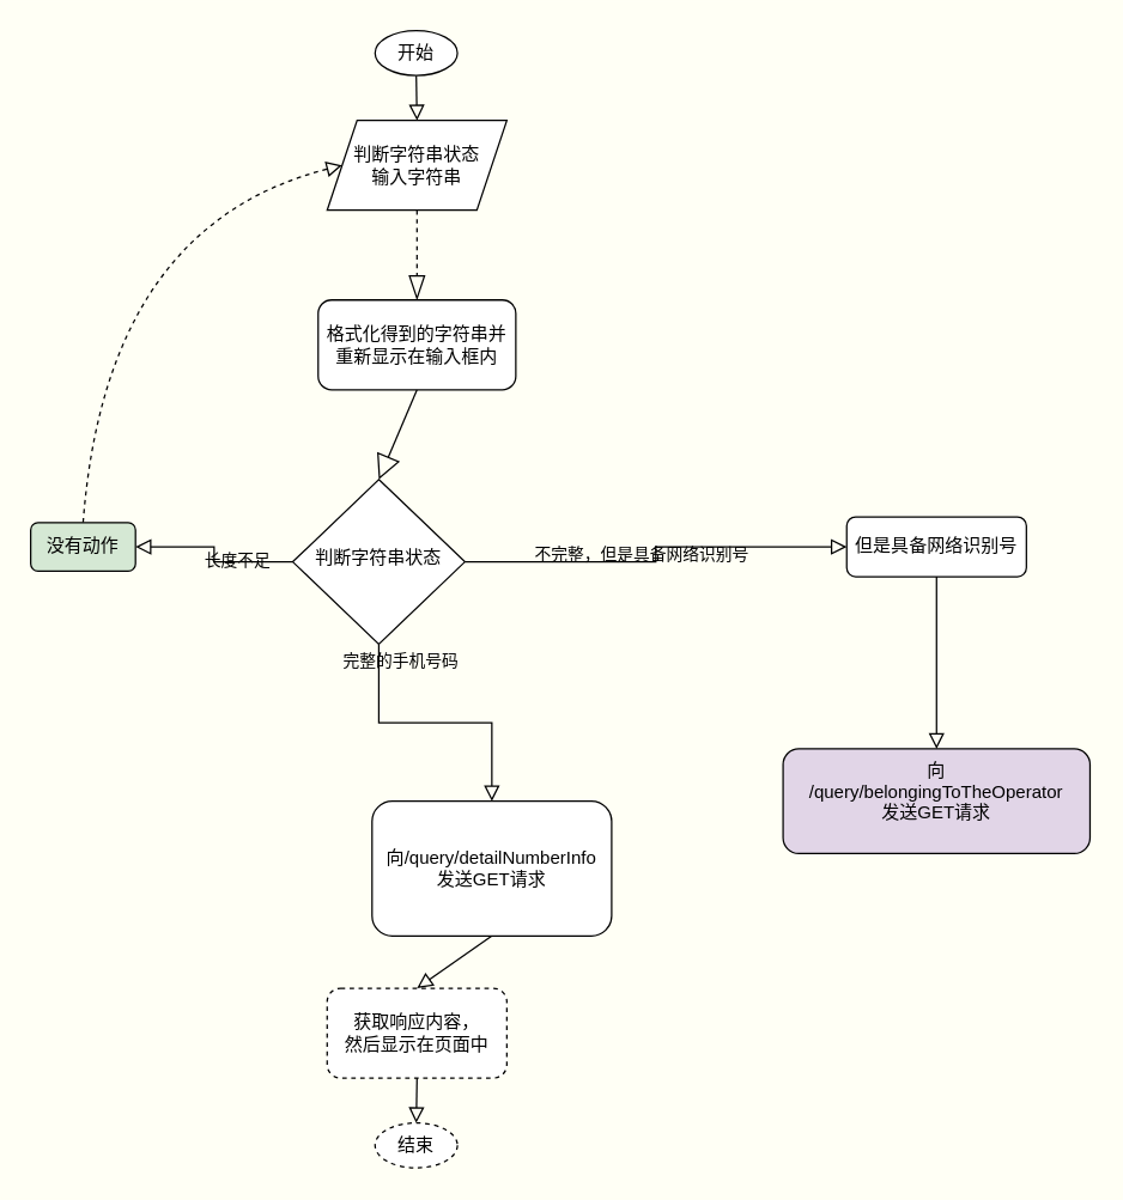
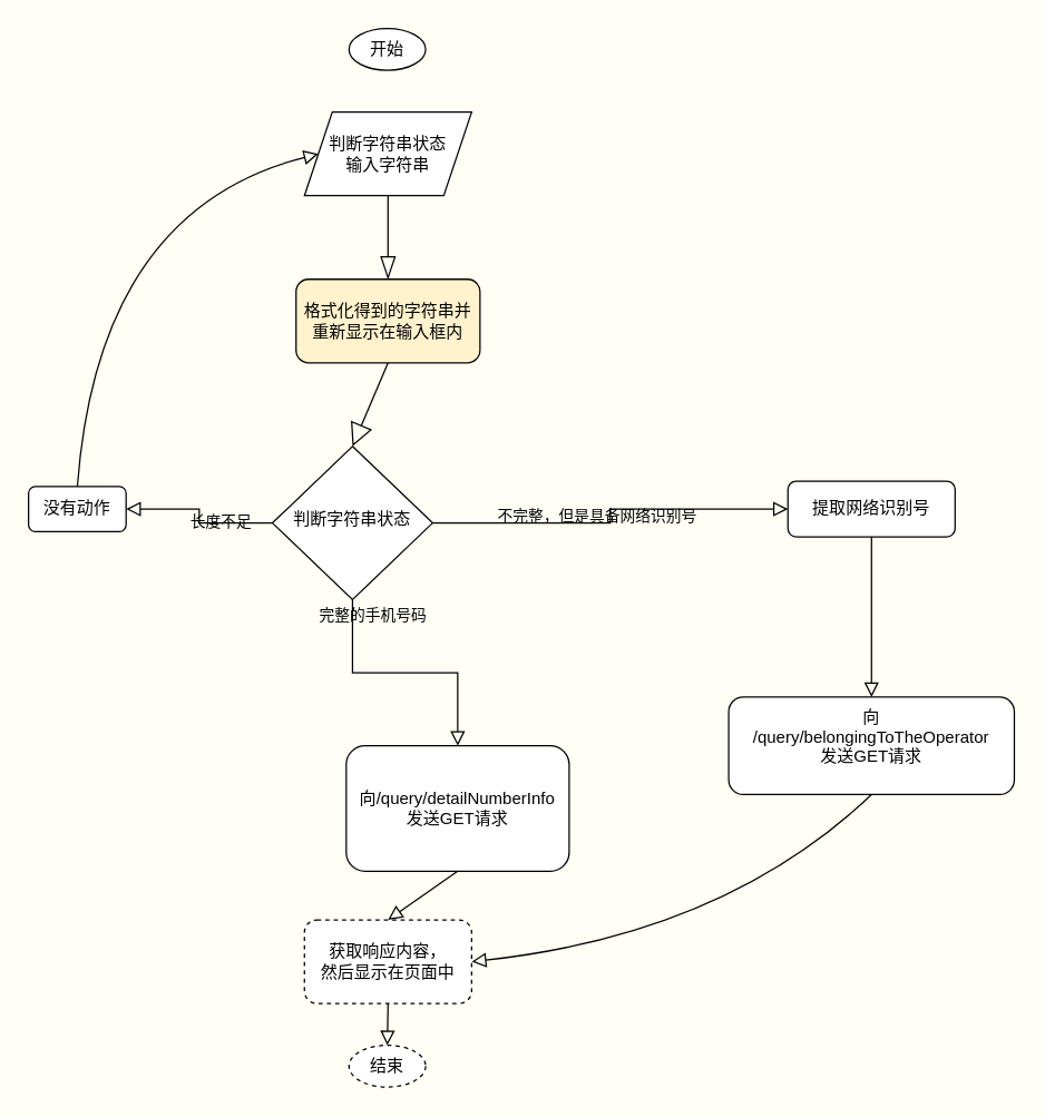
- <mxCell id="15" style="edgeStyle=none;curved=1;rounded=0;orthogonalLoop=1;jettySize=auto;html=1;exitX=0.5;exitY=1;exitDx=0;exitDy=0;entryX=0.5;entryY=0;entryDx=0;entryDy=0;endArrow=block;startSize=14;endSize=8;sourcePerimeterSpacing=8;targetPerimeterSpacing=8;labelBackgroundColor=none;endFill=0;strokeWidth=1;shadow=0;" parent="1" source="16" target="18" edge="1"><mxGeometry relative="1" as="geometry" /></mxCell>
- <mxCell id="17" style="edgeStyle=none;curved=1;rounded=0;orthogonalLoop=1;jettySize=auto;html=1;exitX=0.5;exitY=1;exitDx=0;exitDy=0;entryX=0.5;entryY=0;entryDx=0;entryDy=0;endArrow=blockThin;startSize=14;endSize=14;sourcePerimeterSpacing=8;targetPerimeterSpacing=8;endFill=0;dashed=1;" parent="1" source="18" target="8" edge="1"><mxGeometry relative="1" as="geometry" /></mxCell>
+ <mxCell id="17" style="edgeStyle=none;curved=1;rounded=0;orthogonalLoop=1;jettySize=auto;html=1;exitX=0.5;exitY=1;exitDx=0;exitDy=0;entryX=0.5;entryY=0;entryDx=0;entryDy=0;endArrow=blockThin;startSize=14;endSize=14;sourcePerimeterSpacing=8;targetPerimeterSpacing=8;endFill=0;" parent="1" source="18" target="8" edge="1"><mxGeometry relative="1" as="geometry" /></mxCell>
- <mxCell id="19" style="edgeStyle=none;orthogonalLoop=1;jettySize=auto;html=1;exitX=0.5;exitY=0;exitDx=0;exitDy=0;entryX=0;entryY=0.5;entryDx=0;entryDy=0;endArrow=block;startSize=14;endSize=8;sourcePerimeterSpacing=8;targetPerimeterSpacing=8;labelBackgroundColor=none;endFill=0;strokeWidth=1;shadow=0;curved=1;dashed=1;" parent="1" source="20" target="18" edge="1"><mxGeometry relative="1" as="geometry"><Array as="points"><mxPoint x="70" y="150" /></Array></mxGeometry></mxCell>
+ <mxCell id="19" style="edgeStyle=none;orthogonalLoop=1;jettySize=auto;html=1;exitX=0.5;exitY=0;exitDx=0;exitDy=0;entryX=0;entryY=0.5;entryDx=0;entryDy=0;endArrow=block;startSize=14;endSize=8;sourcePerimeterSpacing=8;targetPerimeterSpacing=8;labelBackgroundColor=none;endFill=0;strokeWidth=1;shadow=0;curved=1;" parent="1" source="20" target="18" edge="1"><mxGeometry relative="1" as="geometry"><Array as="points"><mxPoint x="70" y="150" /></Array></mxGeometry></mxCell>
- <mxCell id="8" value="格式化得到的字符串并重新显示在输入框内" style="rounded=1;whiteSpace=wrap;html=1;" parent="1" vertex="1"><mxGeometry x="212" y="200" width="132" height="60" as="geometry" /></mxCell>
+ <mxCell id="8" value="格式化得到的字符串并重新显示在输入框内" style="rounded=1;whiteSpace=wrap;html=1;fillColor=#fff2cc;" parent="1" vertex="1"><mxGeometry x="212" y="200" width="132" height="60" as="geometry" /></mxCell>
- <mxCell id="20" value="没有动作" style="rounded=1;whiteSpace=wrap;html=1;fillColor=#d5e8d4;" parent="1" vertex="1"><mxGeometry x="20" y="348.75" width="70" height="32.5" as="geometry" /></mxCell>
+ <mxCell id="20" value="没有动作" style="rounded=1;whiteSpace=wrap;html=1;" parent="1" vertex="1"><mxGeometry x="20" y="348.75" width="70" height="32.5" as="geometry" /></mxCell>
- <mxCell id="6" value="但是具备网络识别号" style="rounded=1;whiteSpace=wrap;html=1;fontSize=12;glass=0;strokeWidth=1;shadow=0;" parent="1" vertex="1"><mxGeometry x="565" y="345" width="120" height="40" as="geometry" /></mxCell>
+ <mxCell id="6" value="提取网络识别号" style="rounded=1;whiteSpace=wrap;html=1;fontSize=12;glass=0;strokeWidth=1;shadow=0;" parent="1" vertex="1"><mxGeometry x="565" y="345" width="120" height="40" as="geometry" /></mxCell>
- <mxCell id="13" value="向&#10;/query/belongingToTheOperator&#10;发送GET请求&#10;" style="rounded=1;fillColor=#e1d5e7;" parent="1" vertex="1"><mxGeometry x="522.5" y="500" width="205" height="70" as="geometry" /></mxCell>
+ <mxCell id="13" value="向&#10;/query/belongingToTheOperator&#10;发送GET请求&#10;" style="rounded=1;" parent="1" vertex="1"><mxGeometry x="522.5" y="500" width="205" height="70" as="geometry" /></mxCell>
+ <mxCell id="12" style="edgeStyle=none;curved=1;rounded=0;orthogonalLoop=1;jettySize=auto;html=1;exitX=0.5;exitY=1;exitDx=0;exitDy=0;entryX=1;entryY=0.5;entryDx=0;entryDy=0;endArrow=block;startSize=14;endSize=8;sourcePerimeterSpacing=8;targetPerimeterSpacing=8;labelBackgroundColor=none;endFill=0;strokeWidth=1;shadow=0;" parent="1" source="13" target="14" edge="1"><mxGeometry relative="1" as="geometry"><Array as="points"><mxPoint x="520" y="670" /></Array></mxGeometry></mxCell>
